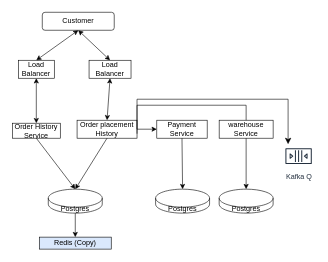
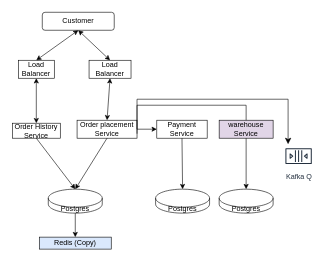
- <mxCell id="7" value="Order placement History" style="rounded=0;whiteSpace=wrap;html=1;" parent="1" vertex="1"><mxGeometry x="128" y="200" width="100" height="30" as="geometry" /></mxCell>
+ <mxCell id="7" value="Order placement Service" style="rounded=0;whiteSpace=wrap;html=1;" parent="1" vertex="1"><mxGeometry x="128" y="200" width="100" height="30" as="geometry" /></mxCell>
- <mxCell id="17" value="warehouse Service" style="rounded=0;whiteSpace=wrap;html=1;" parent="1" vertex="1"><mxGeometry x="365" y="200" width="90" height="30" as="geometry" /></mxCell>
+ <mxCell id="17" value="warehouse Service" style="rounded=0;whiteSpace=wrap;html=1;fillColor=#e1d5e7;" parent="1" vertex="1"><mxGeometry x="365" y="200" width="90" height="30" as="geometry" /></mxCell>
